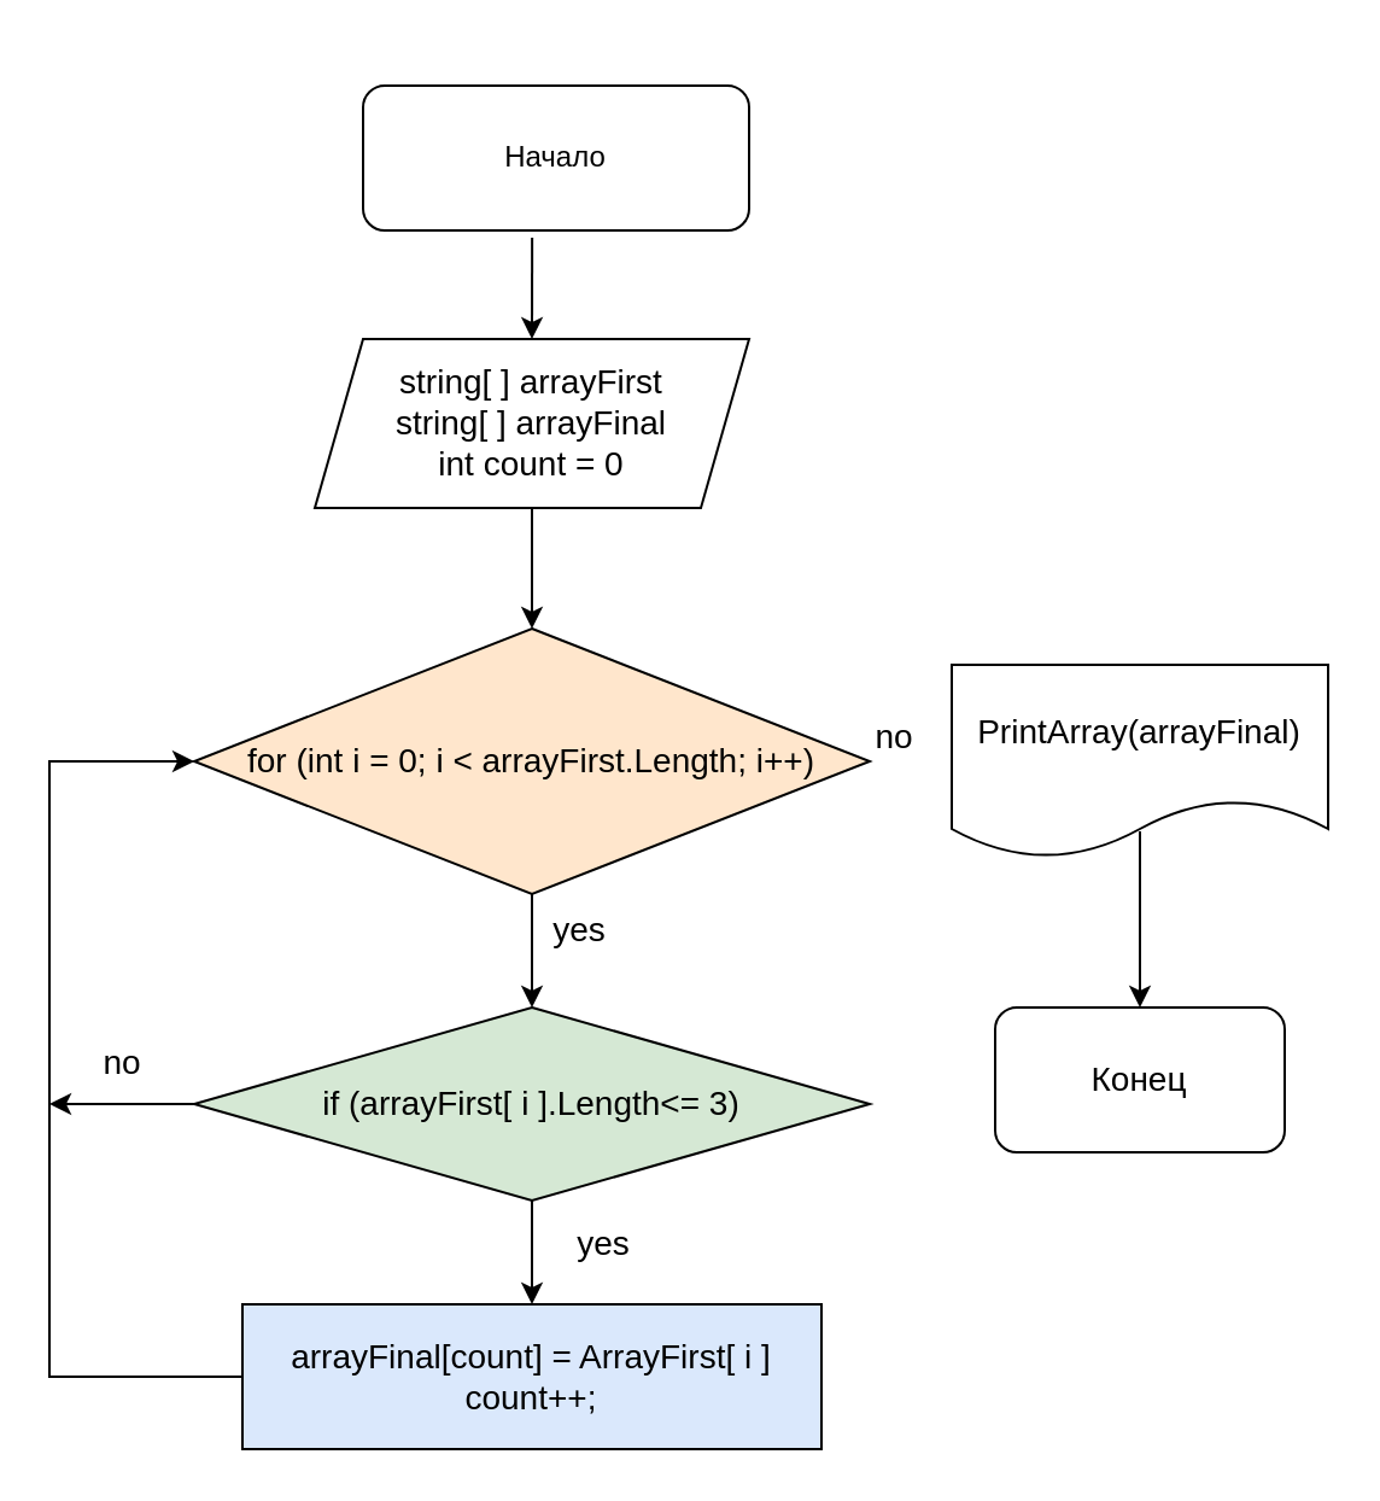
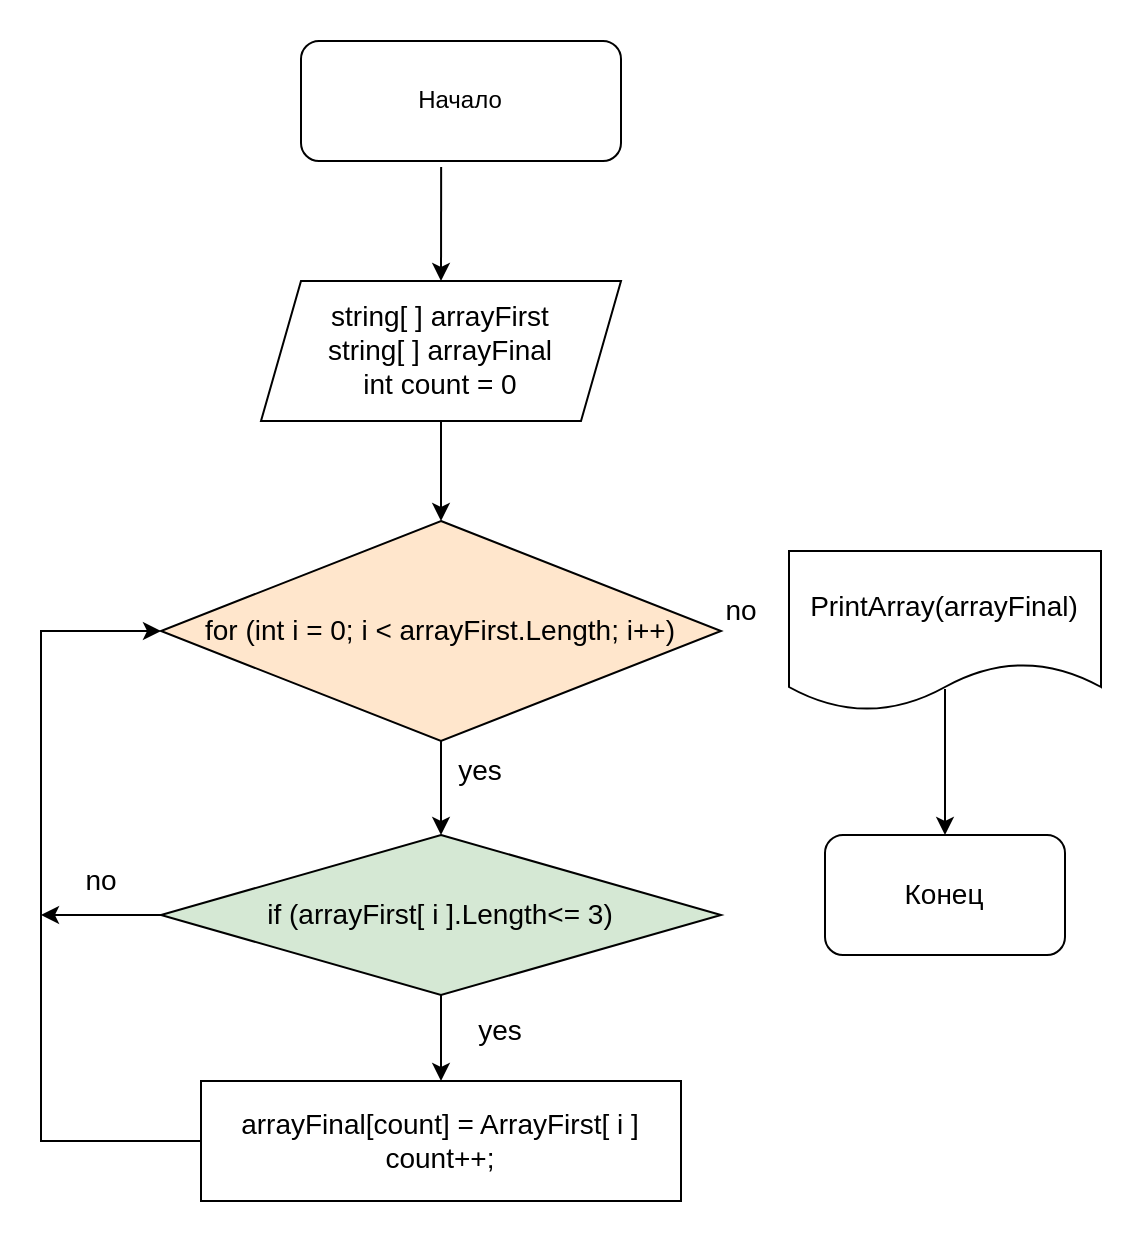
- <mxCell id="2" value="Начало" style="rounded=1;whiteSpace=wrap;html=1;" vertex="1" parent="1"><mxGeometry x="150" y="35" width="160" height="60" as="geometry" /></mxCell>
+ <mxCell id="2" value="Начало" style="rounded=1;whiteSpace=wrap;html=1;" vertex="1" parent="1"><mxGeometry x="150" y="20" width="160" height="60" as="geometry" /></mxCell>
- <mxCell id="12" value="&lt;div&gt;arrayFinal[count] = ArrayFirst[ i ]&lt;/div&gt;&lt;div&gt;count++;&lt;br&gt;&lt;/div&gt;" style="rounded=0;whiteSpace=wrap;html=1;fontSize=14;fillColor=#dae8fc;" vertex="1" parent="1"><mxGeometry x="100" y="540" width="240" height="60" as="geometry" /></mxCell>
+ <mxCell id="12" value="&lt;div&gt;arrayFinal[count] = ArrayFirst[ i ]&lt;/div&gt;&lt;div&gt;count++;&lt;br&gt;&lt;/div&gt;" style="rounded=0;whiteSpace=wrap;html=1;fontSize=14;" vertex="1" parent="1"><mxGeometry x="100" y="540" width="240" height="60" as="geometry" /></mxCell>
